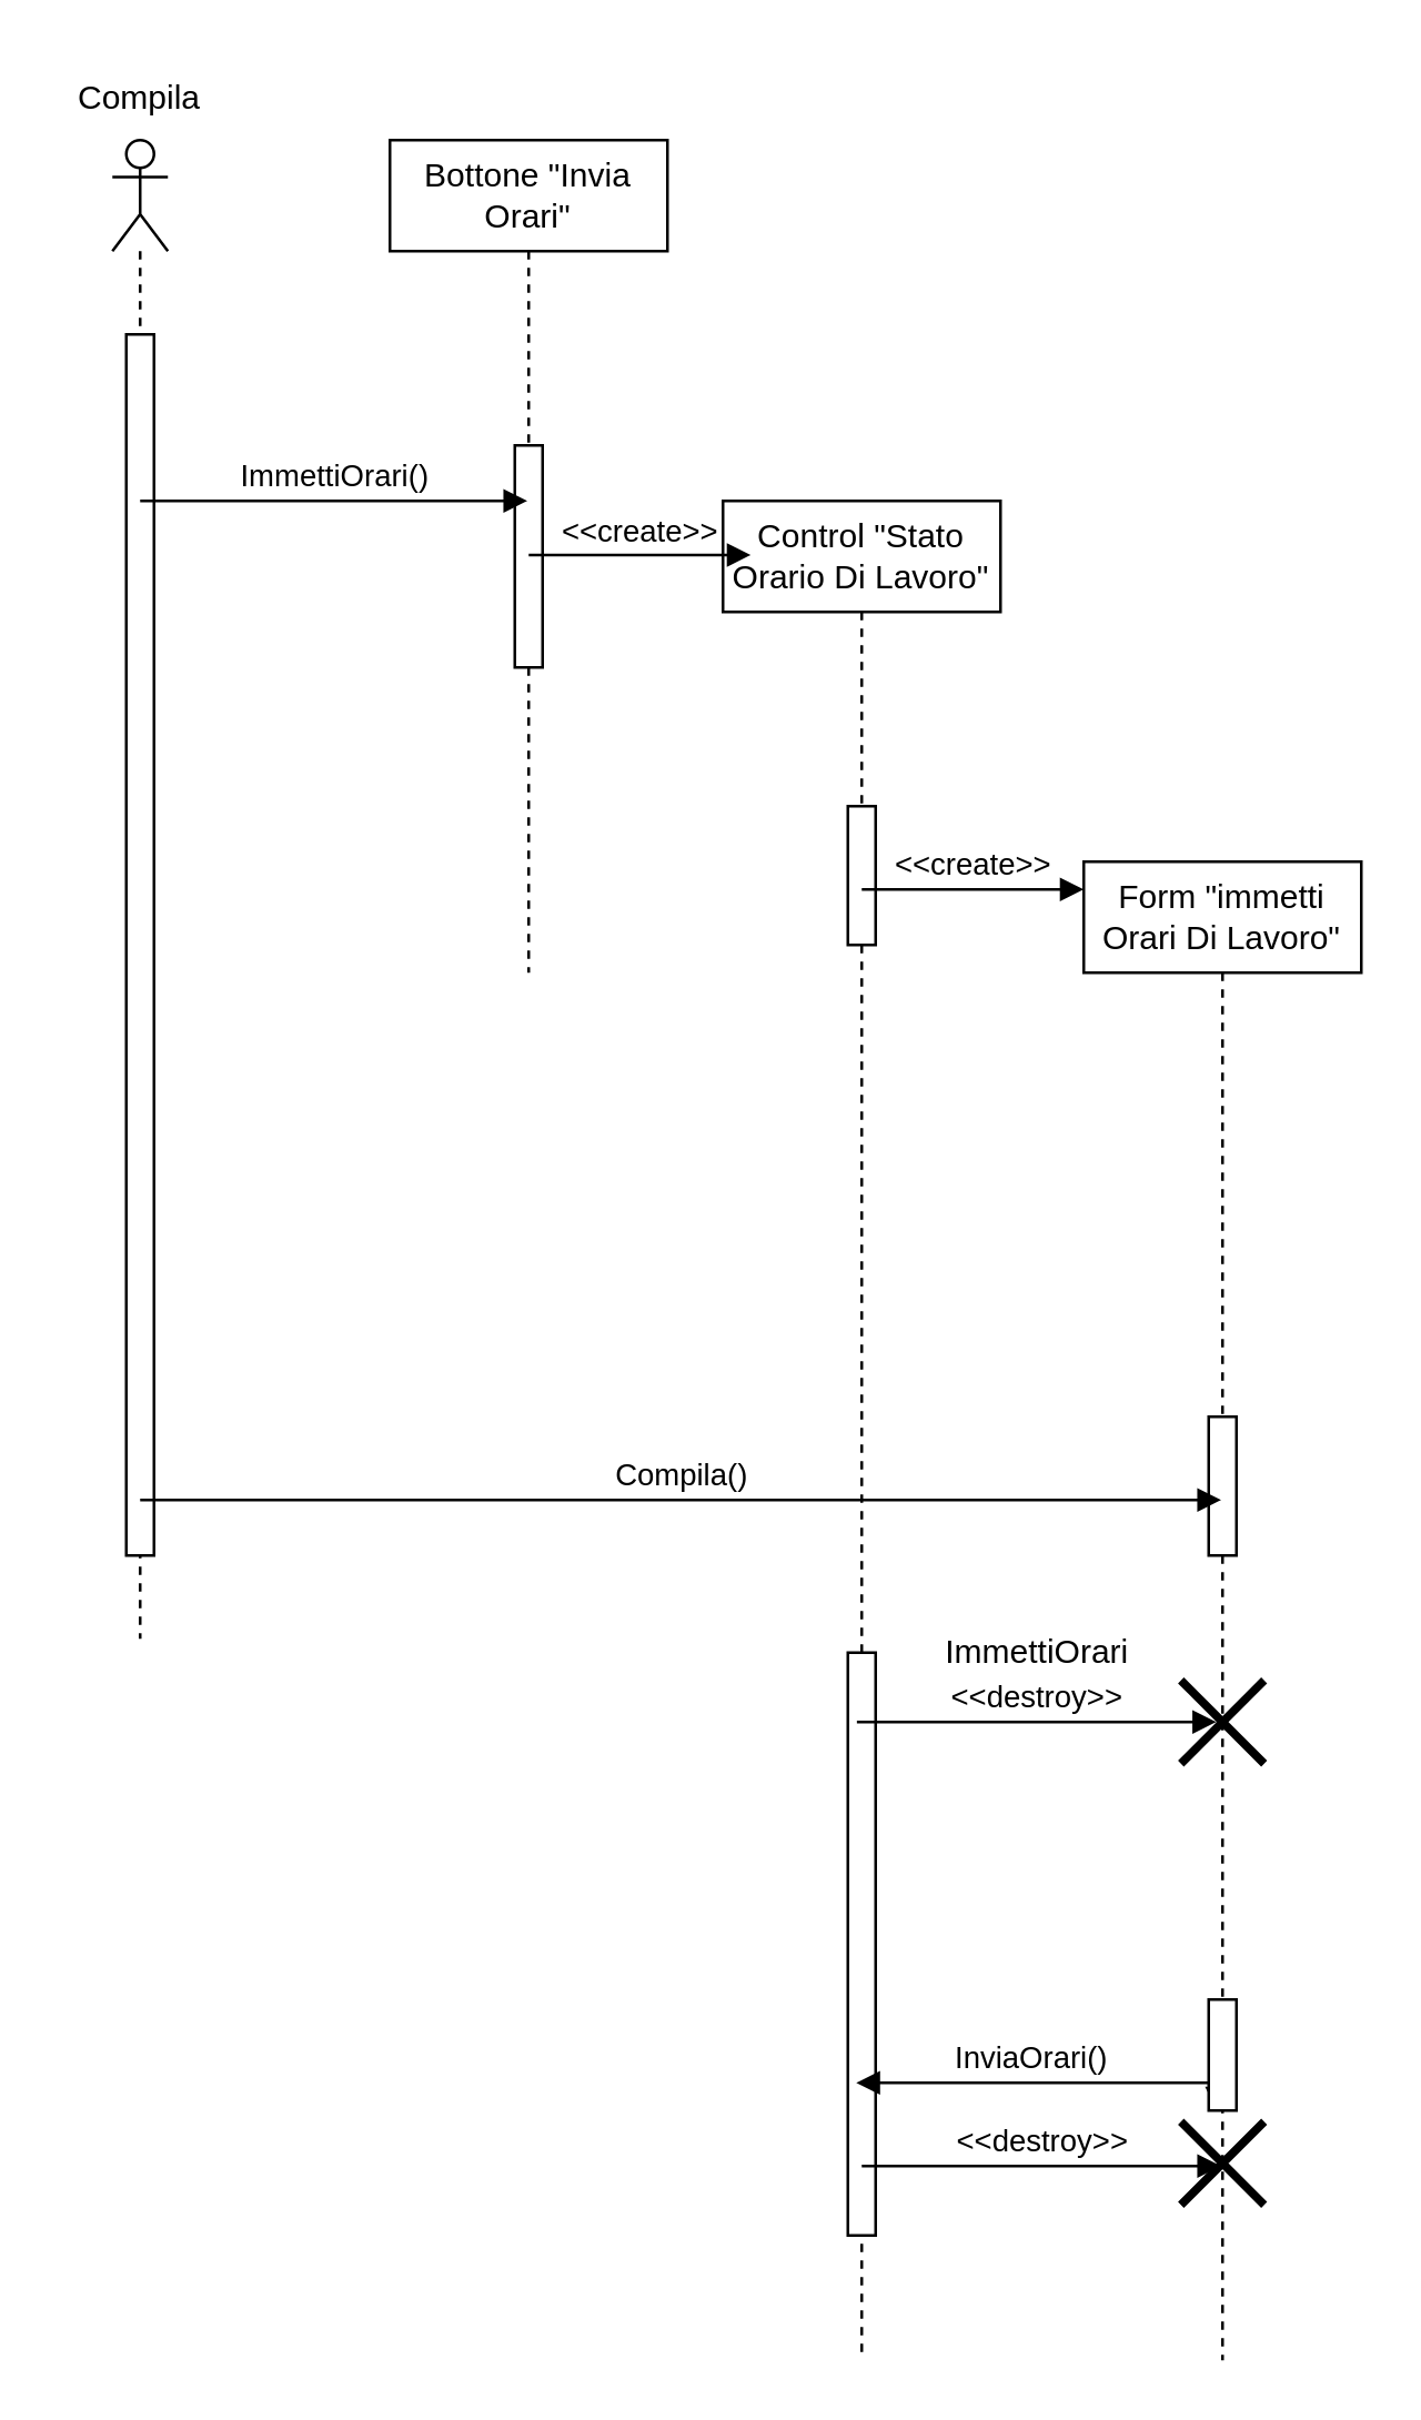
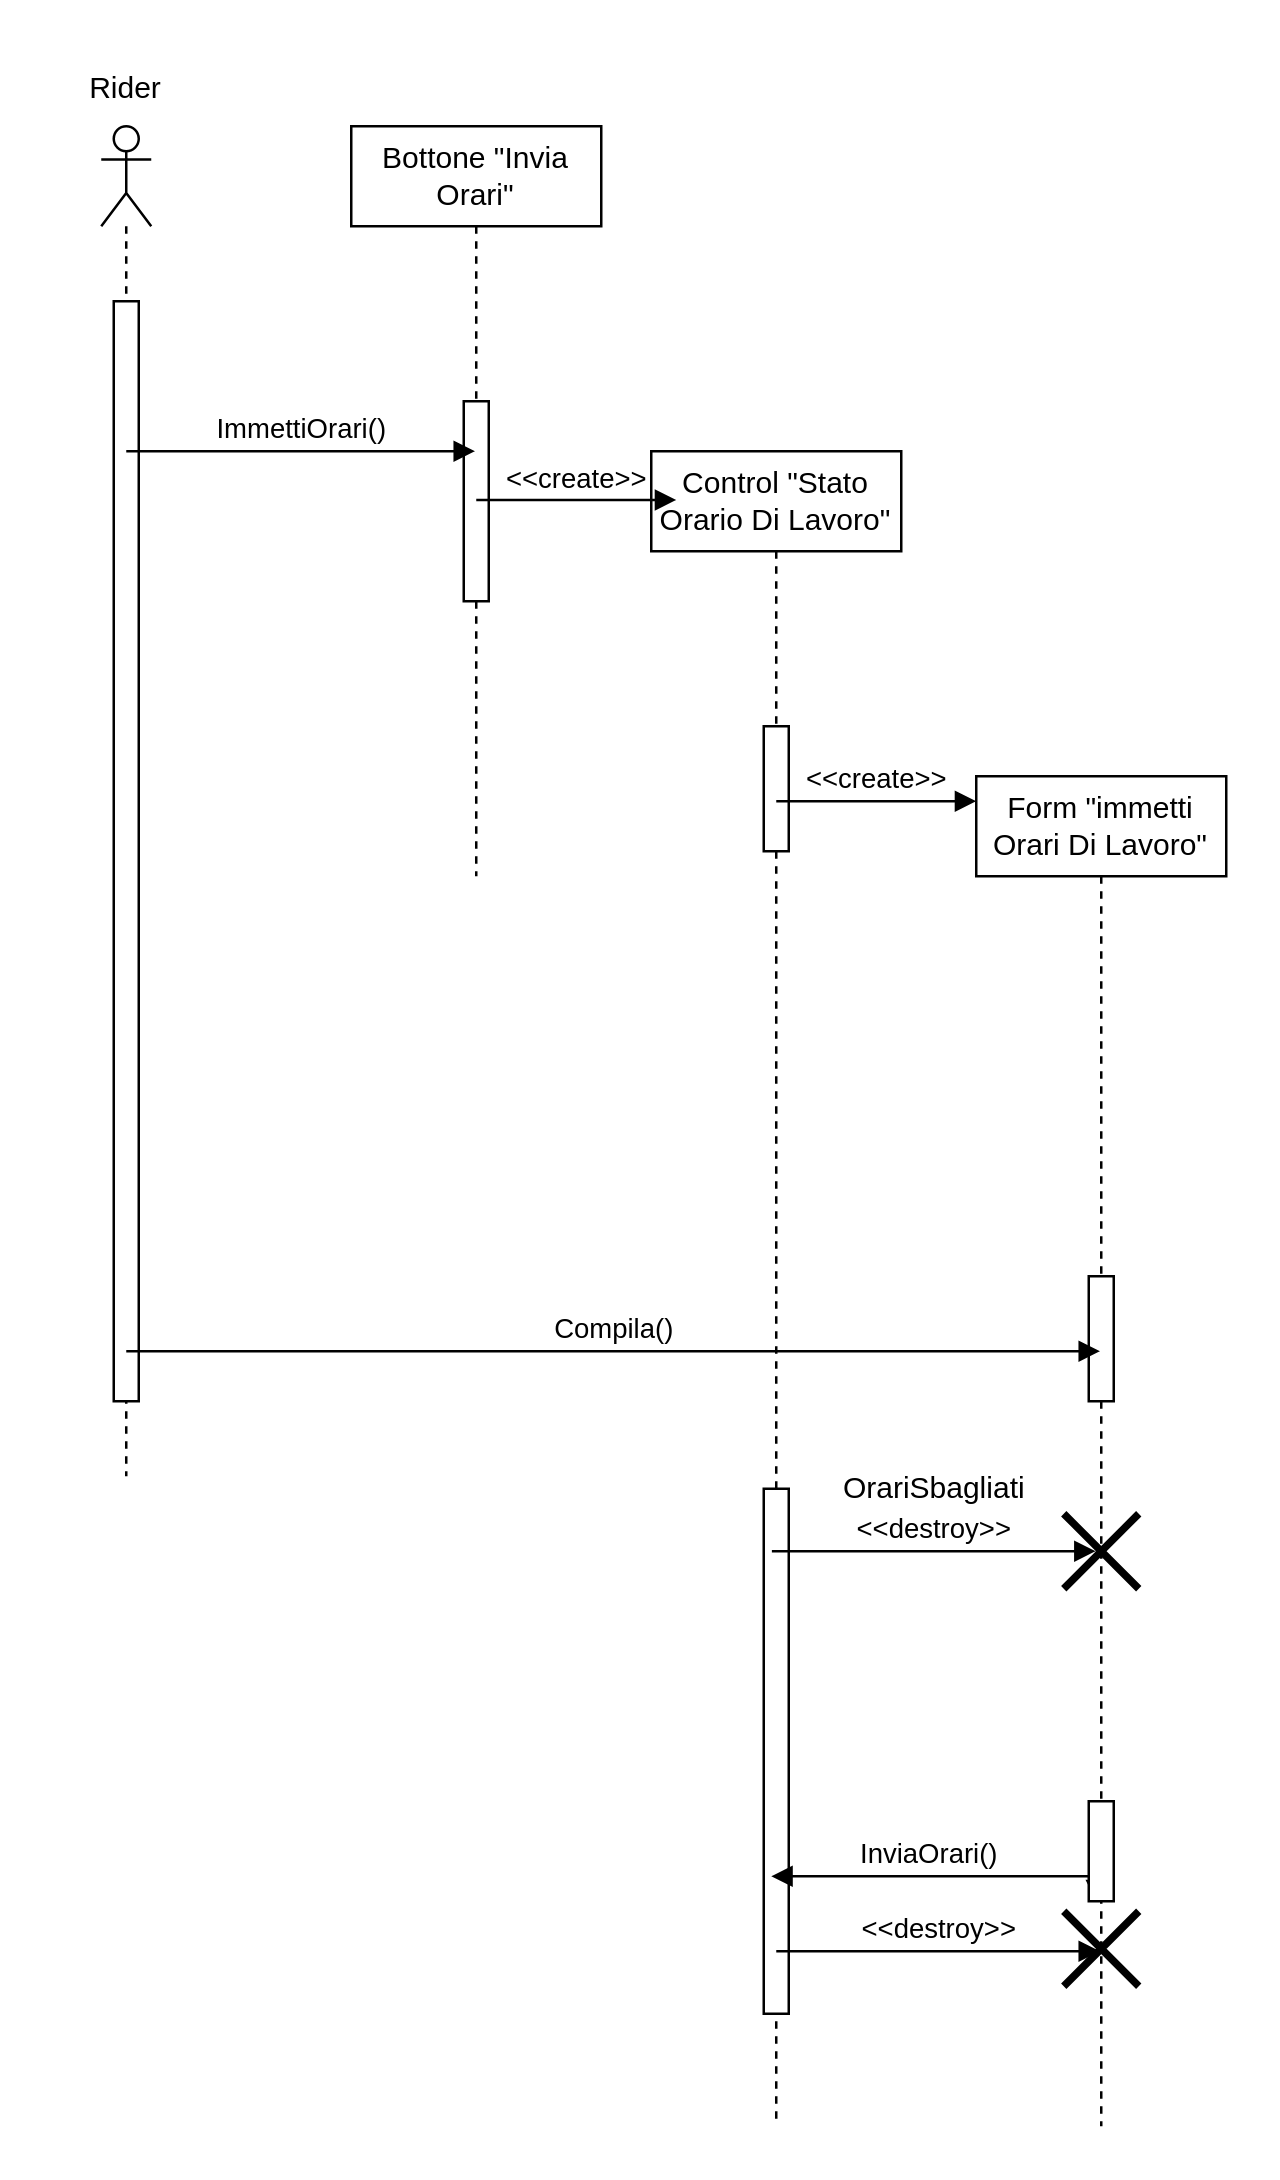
- <mxCell id="4" value="Compila" style="text;html=1;strokeColor=none;fillColor=none;align=center;verticalAlign=middle;whiteSpace=wrap;rounded=0;" parent="1" vertex="1"><mxGeometry x="20" y="20" width="60" height="30" as="geometry" /></mxCell>
+ <mxCell id="4" value="Rider" style="text;html=1;strokeColor=none;fillColor=none;align=center;verticalAlign=middle;whiteSpace=wrap;rounded=0;" parent="1" vertex="1"><mxGeometry x="20" y="20" width="60" height="30" as="geometry" /></mxCell>
- <mxCell id="20" value="ImmettiOrari" style="text;html=1;align=center;verticalAlign=middle;resizable=0;points=[];autosize=1;strokeColor=none;fillColor=none;" parent="1" vertex="1"><mxGeometry x="323" y="580" width="100" height="30" as="geometry" /></mxCell>
+ <mxCell id="20" value="OrariSbagliati" style="text;html=1;align=center;verticalAlign=middle;resizable=0;points=[];autosize=1;strokeColor=none;fillColor=none;" parent="1" vertex="1"><mxGeometry x="323" y="580" width="100" height="30" as="geometry" /></mxCell>
